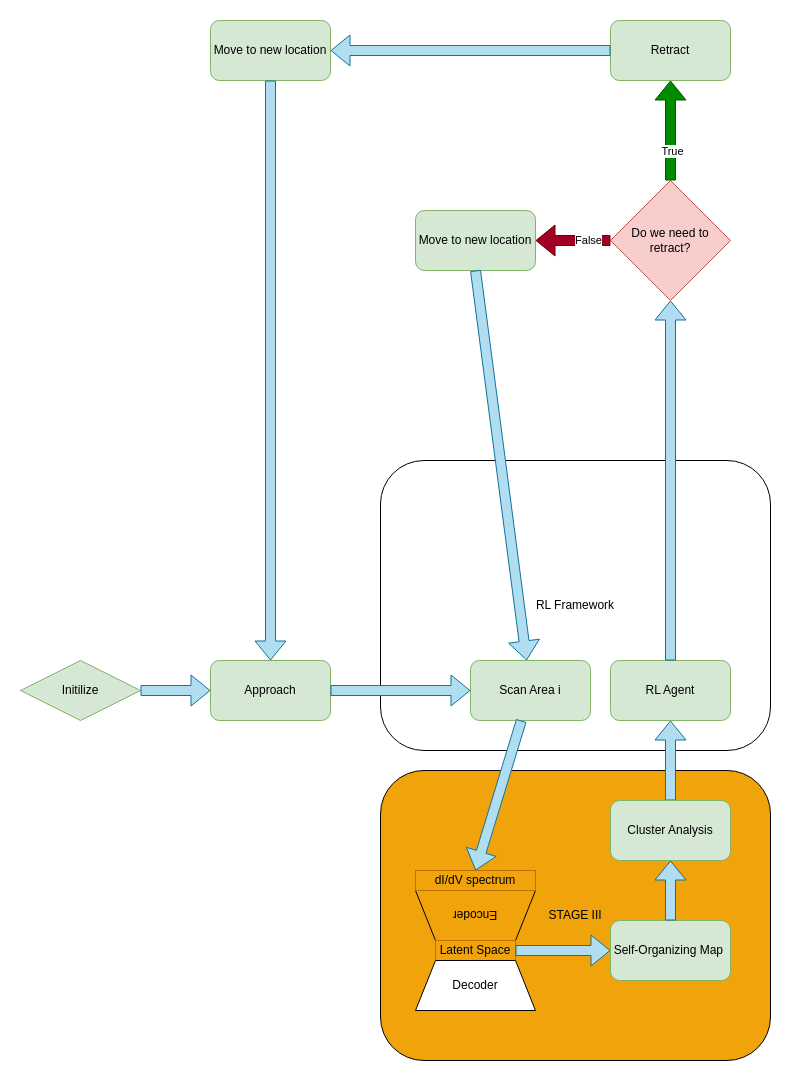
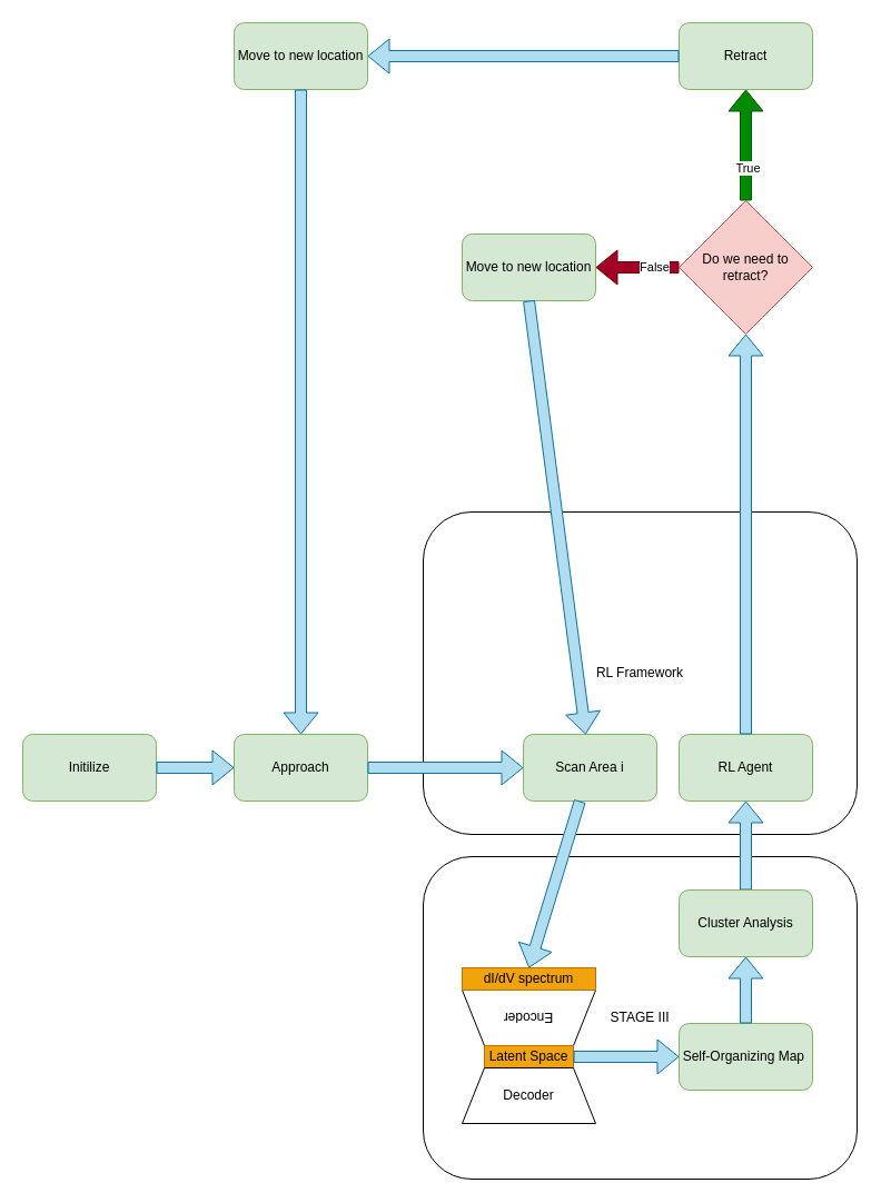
- <mxCell id="19" value="Initilize" style="rhombus;whiteSpace=wrap;html=1;fillColor=#d5e8d4;strokeColor=#82b366;" parent="1" vertex="1"><mxGeometry x="20" y="660" width="120" height="60" as="geometry" /></mxCell>
+ <mxCell id="19" value="Initilize" style="rounded=1;whiteSpace=wrap;html=1;fillColor=#d5e8d4;strokeColor=#82b366;" parent="1" vertex="1"><mxGeometry x="20" y="660" width="120" height="60" as="geometry" /></mxCell>
- <mxCell id="3" value="STAGE III" style="rounded=1;whiteSpace=wrap;html=1;fillColor=#f0a30a;" parent="1" vertex="1"><mxGeometry x="380" y="770" width="390" height="290" as="geometry" /></mxCell>
+ <mxCell id="3" value="STAGE III" style="rounded=1;whiteSpace=wrap;html=1;" parent="1" vertex="1"><mxGeometry x="380" y="770" width="390" height="290" as="geometry" /></mxCell>
